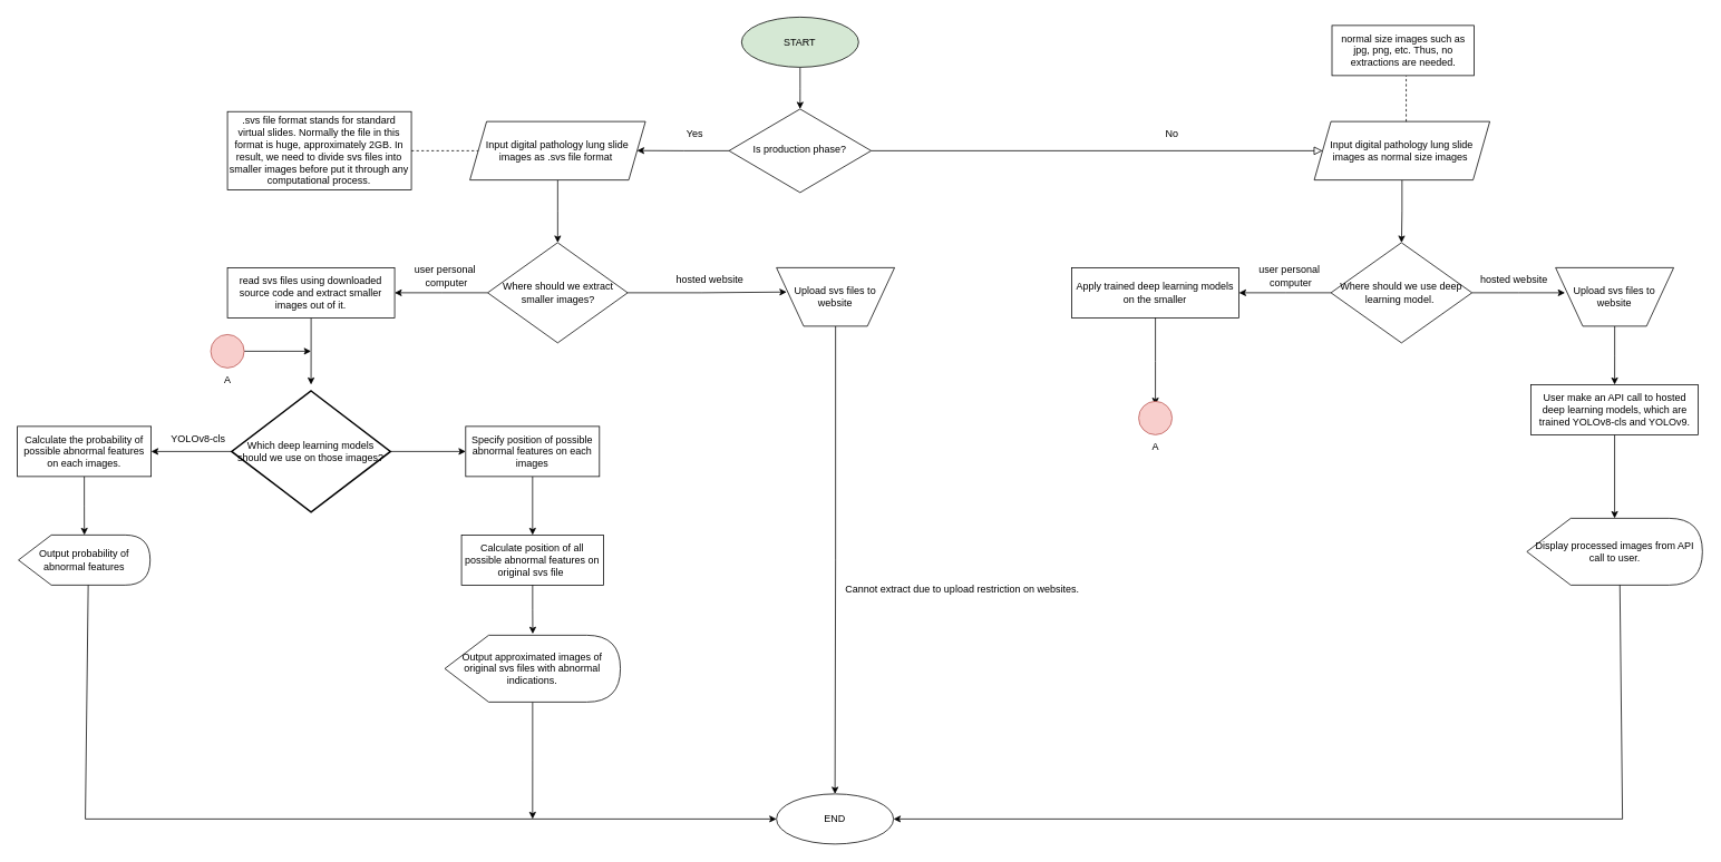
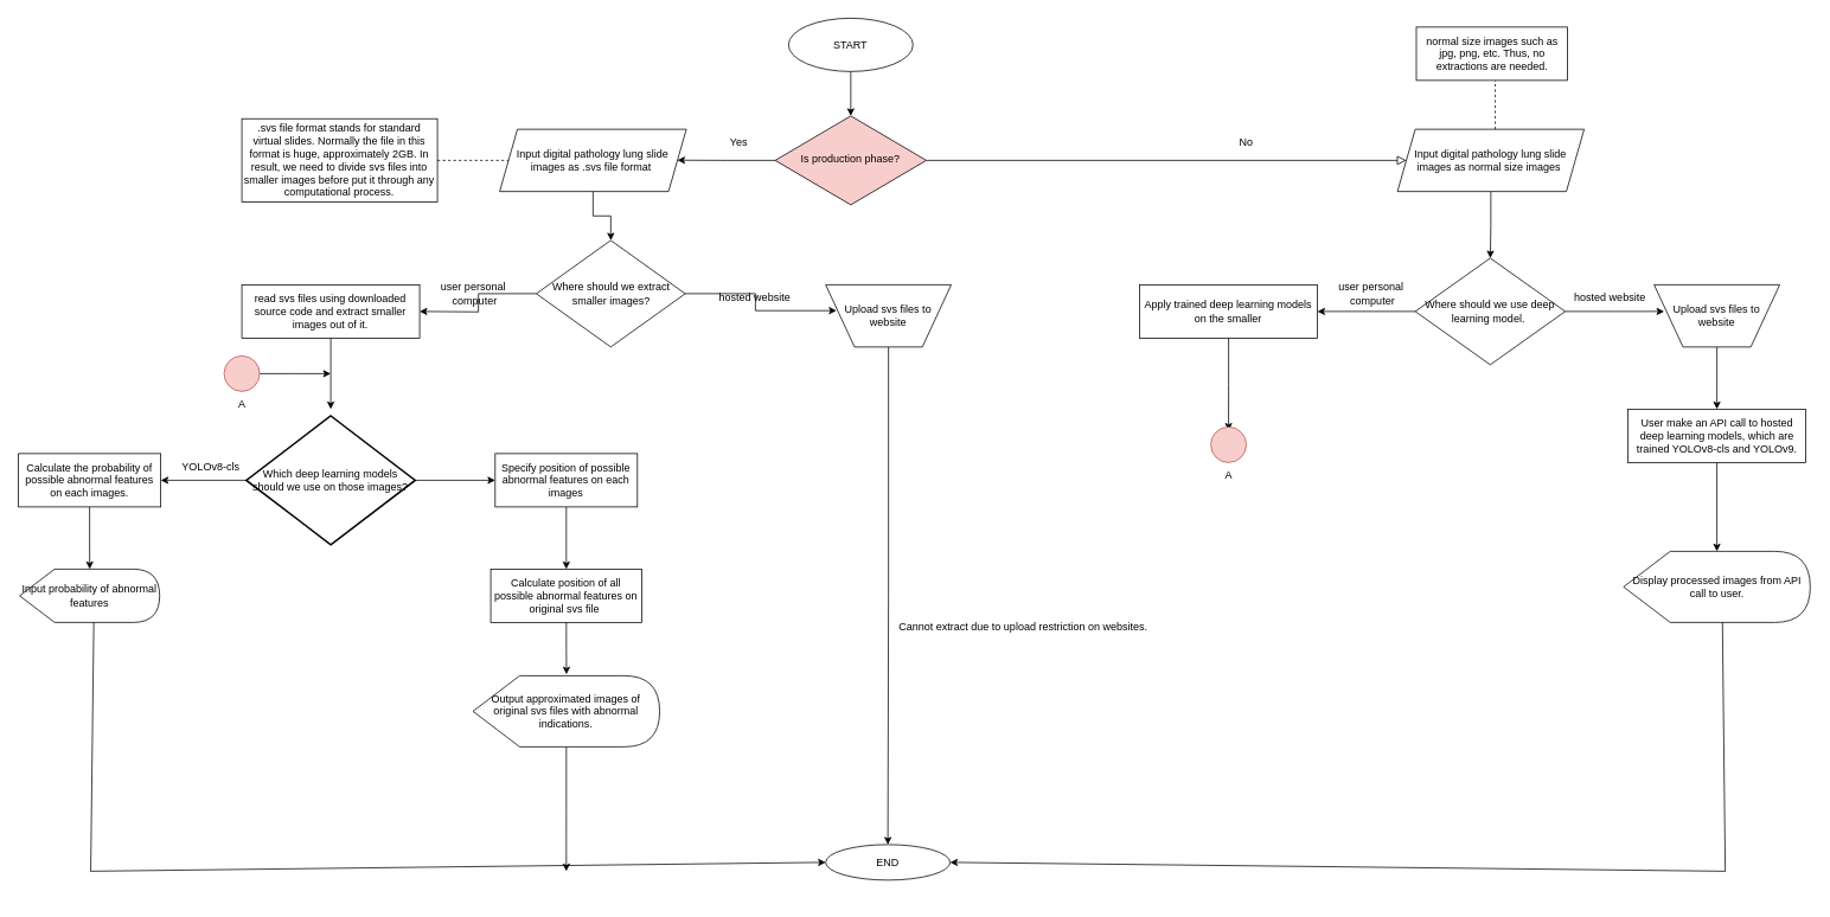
- <mxCell id="6" value="START" style="ellipse;whiteSpace=wrap;html=1;fillColor=#d5e8d4;" vertex="1" parent="1"><mxGeometry x="886.25" y="20" width="140" height="60" as="geometry" /></mxCell>
+ <mxCell id="6" value="START" style="ellipse;whiteSpace=wrap;html=1;" vertex="1" parent="1"><mxGeometry x="886.25" y="20" width="140" height="60" as="geometry" /></mxCell>
- <mxCell id="4" value="Is production phase?" style="rhombus;whiteSpace=wrap;html=1;shadow=0;fontFamily=Helvetica;fontSize=12;align=center;strokeWidth=1;spacing=6;spacingTop=-4;" parent="1" vertex="1"><mxGeometry x="871.25" y="130" width="170" height="100" as="geometry" /></mxCell>
+ <mxCell id="4" value="Is production phase?" style="rhombus;whiteSpace=wrap;html=1;shadow=0;fontFamily=Helvetica;fontSize=12;align=center;strokeWidth=1;spacing=6;spacingTop=-4;fillColor=#f8cecc;" parent="1" vertex="1"><mxGeometry x="871.25" y="130" width="170" height="100" as="geometry" /></mxCell>
- <mxCell id="18" value="Where should we extract smaller images?" style="rhombus;whiteSpace=wrap;html=1;" vertex="1" parent="1"><mxGeometry x="582.5" y="290" width="167.5" height="120" as="geometry" /></mxCell>
+ <mxCell id="18" value="Where should we extract smaller images?" style="rhombus;whiteSpace=wrap;html=1;" vertex="1" parent="1"><mxGeometry x="602.5" y="270" width="167.5" height="120" as="geometry" /></mxCell>
- <mxCell id="26" value="Output probability of abnormal features" style="shape=display;whiteSpace=wrap;html=1;" vertex="1" parent="1"><mxGeometry x="21.25" y="640" width="157.5" height="60" as="geometry" /></mxCell>
+ <mxCell id="26" value="Input probability of abnormal features" style="shape=display;whiteSpace=wrap;html=1;" vertex="1" parent="1"><mxGeometry x="21.25" y="640" width="157.5" height="60" as="geometry" /></mxCell>
- <mxCell id="37" value="END" style="ellipse;whiteSpace=wrap;html=1;" vertex="1" parent="1"><mxGeometry x="928" y="950" width="140" height="60" as="geometry" /></mxCell>
+ <mxCell id="37" value="END" style="ellipse;whiteSpace=wrap;html=1;" vertex="1" parent="1"><mxGeometry x="928" y="950" width="140" height="40" as="geometry" /></mxCell>
